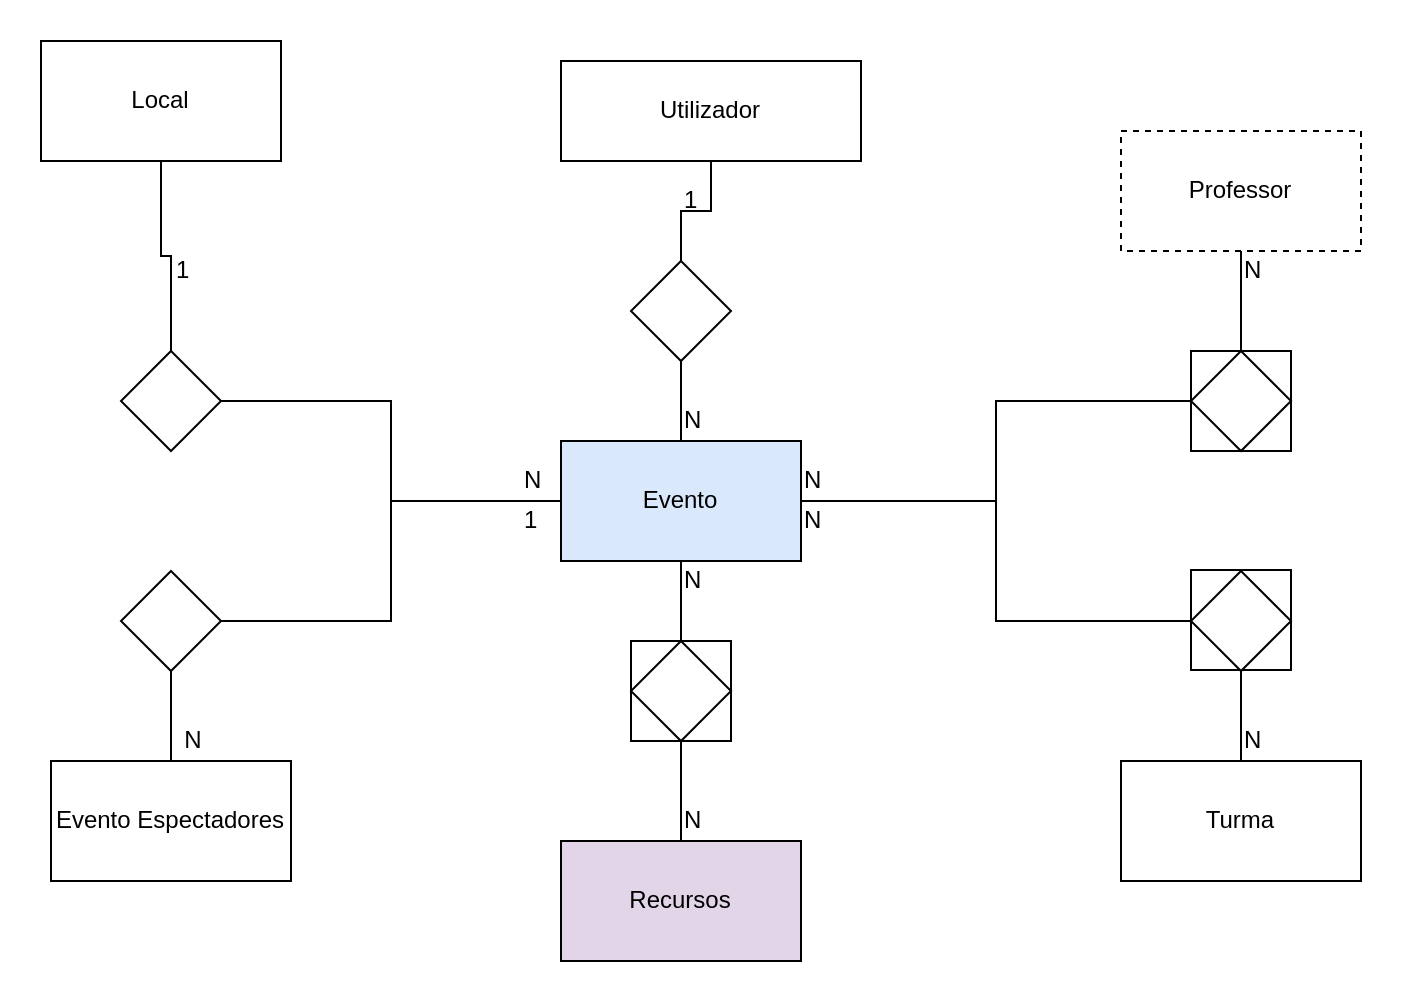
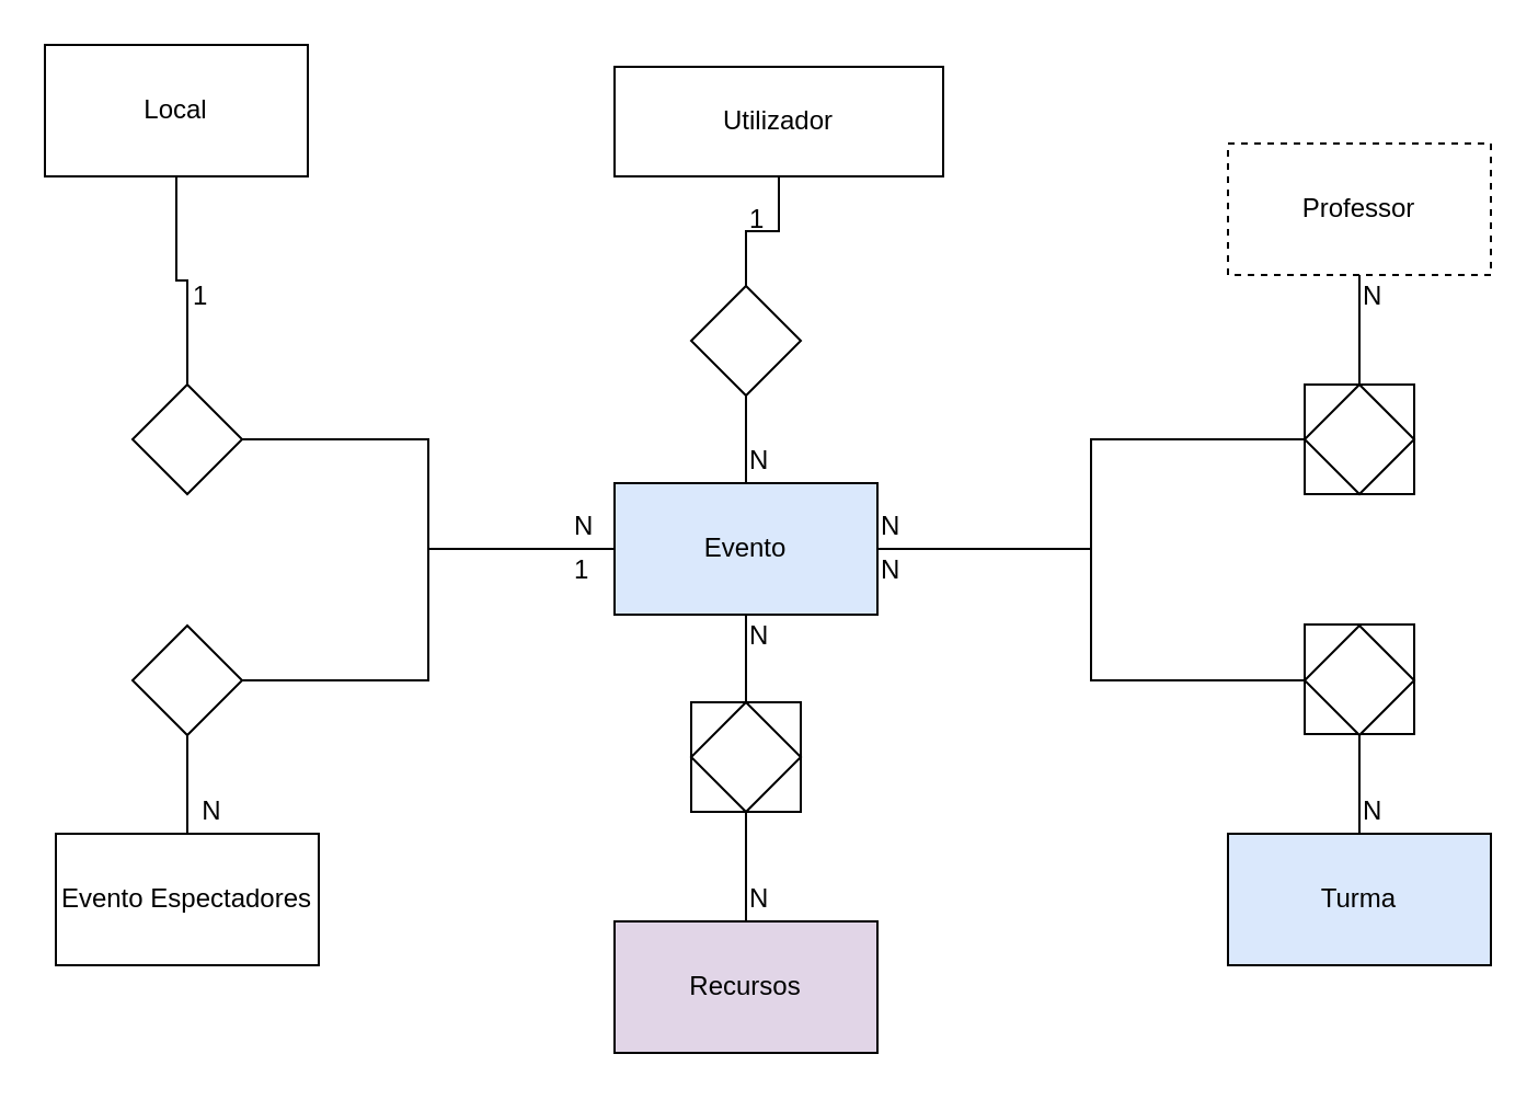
- <mxCell id="31" value="Turma" style="rounded=0;whiteSpace=wrap;html=1;" parent="1" vertex="1"><mxGeometry x="560" y="380" width="120" height="60" as="geometry" /></mxCell>
+ <mxCell id="31" value="Turma" style="rounded=0;whiteSpace=wrap;html=1;fillColor=#dae8fc;" parent="1" vertex="1"><mxGeometry x="560" y="380" width="120" height="60" as="geometry" /></mxCell>
